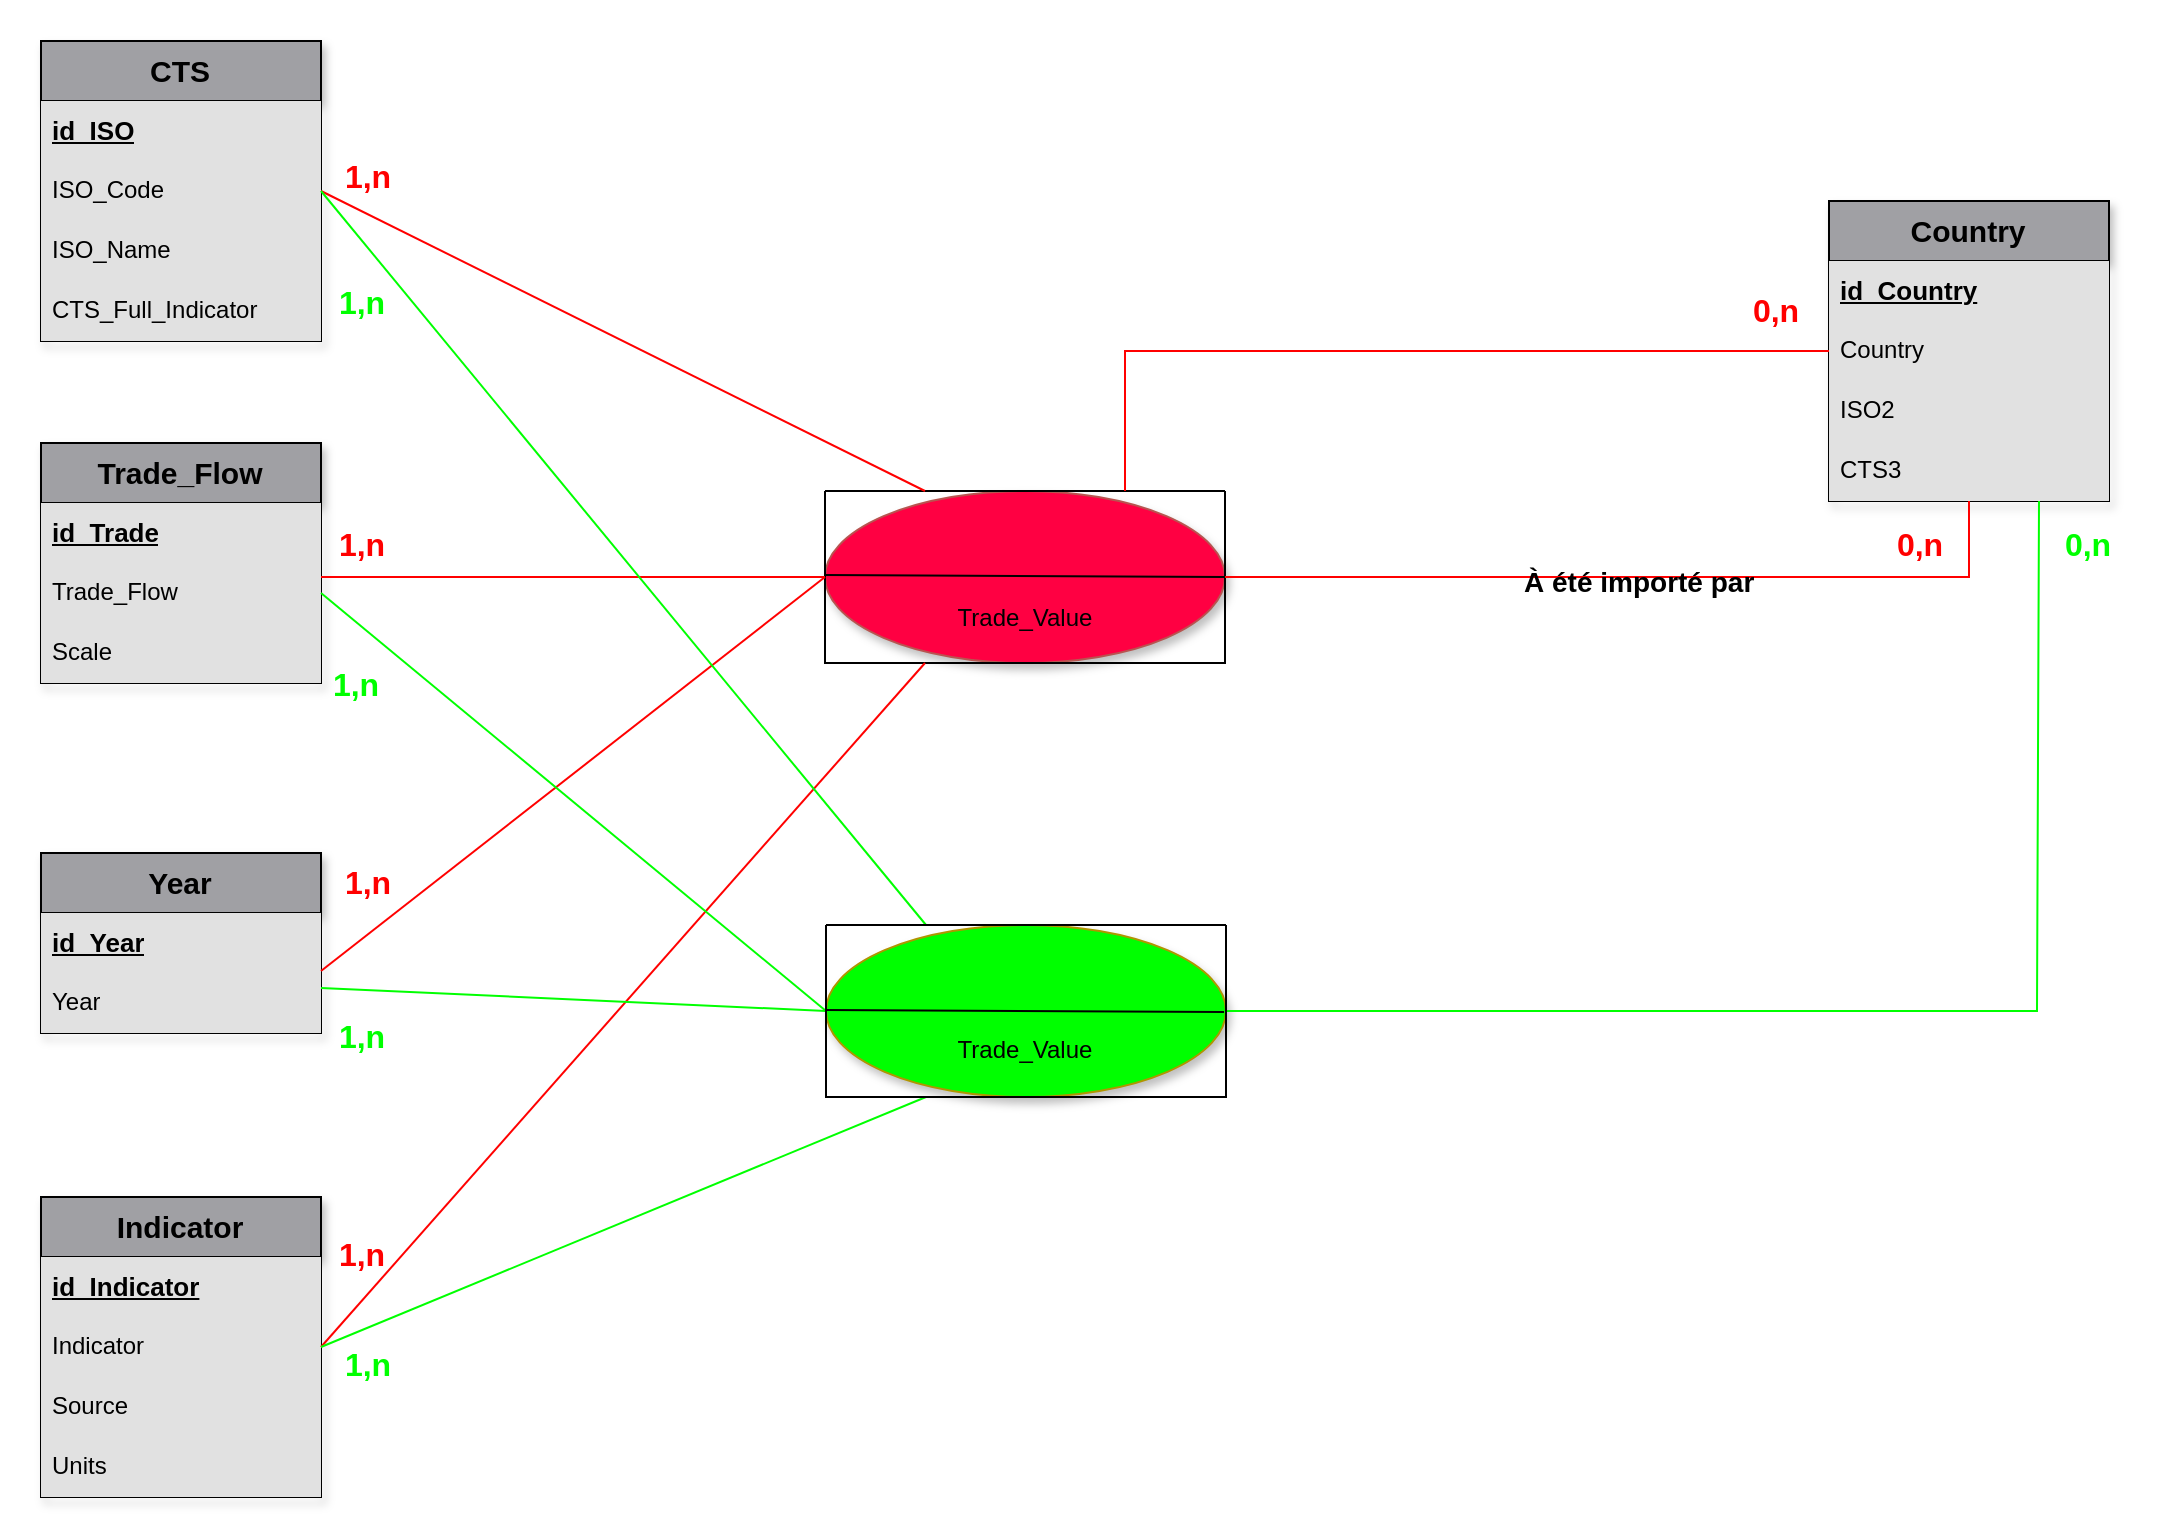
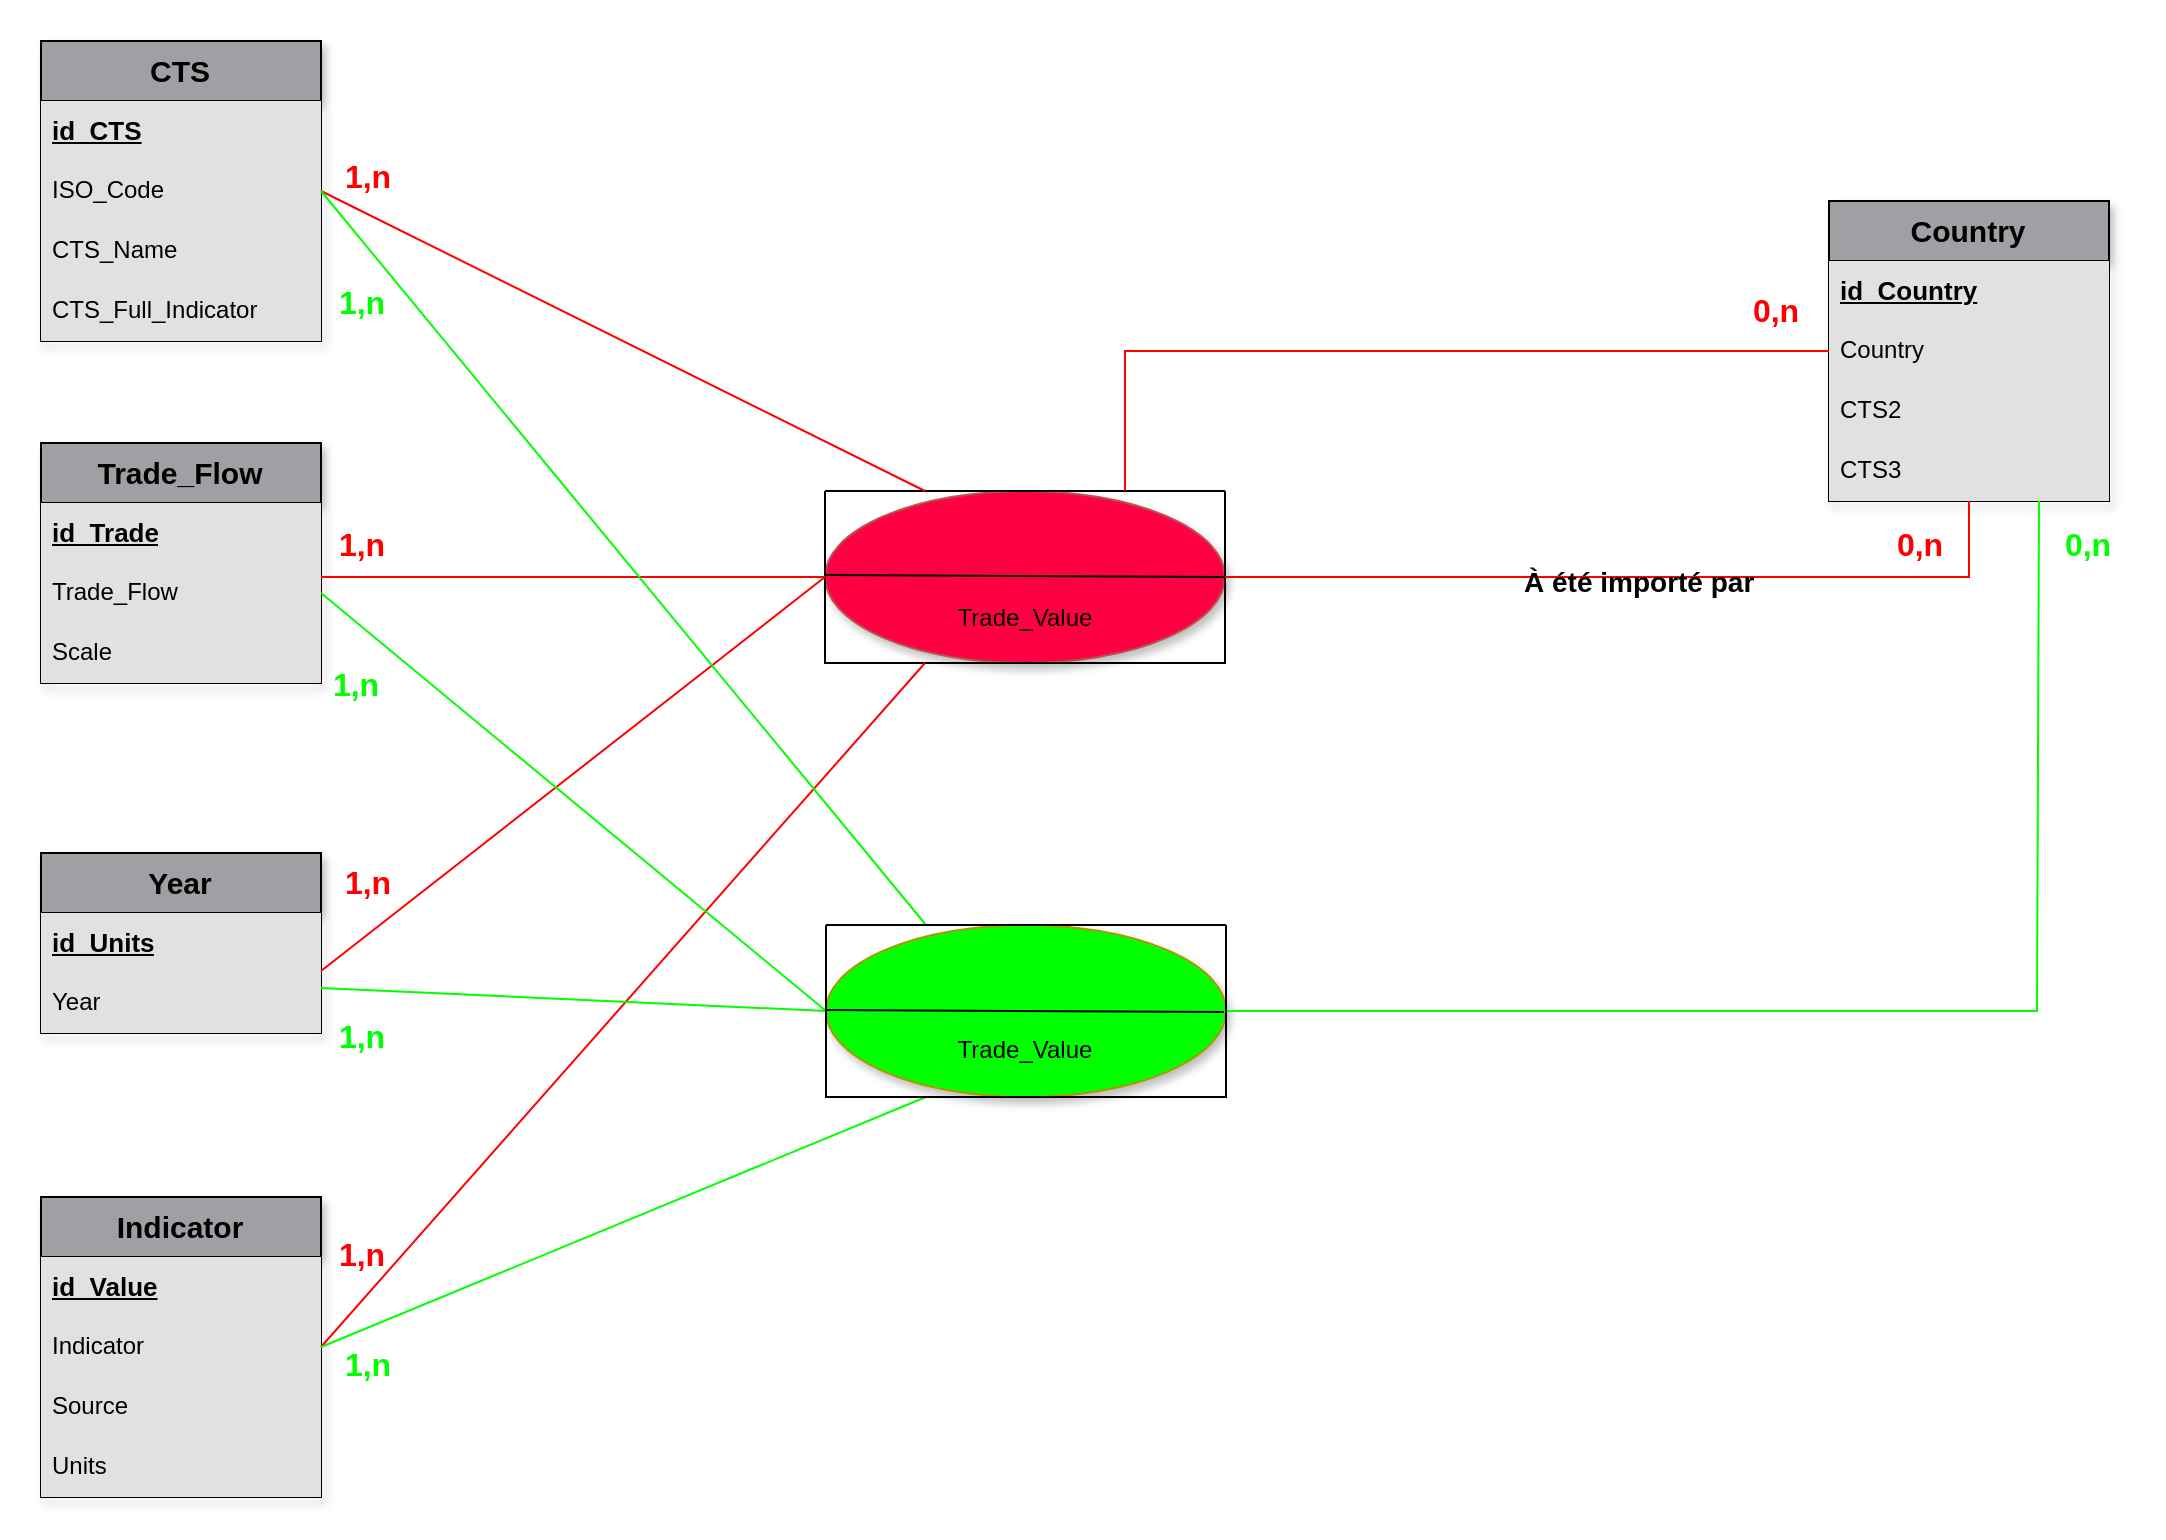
- <mxCell id="12" value="&lt;u&gt;&lt;b&gt;&lt;font style=&quot;font-size: 13px;&quot;&gt;id_ISO&lt;/font&gt;&lt;/b&gt;&lt;/u&gt;" style="text;strokeColor=none;fillColor=light-dark(#E1E1E1,#E1E1E1);align=left;verticalAlign=middle;spacingLeft=4;spacingRight=4;overflow=hidden;points=[[0,0.5],[1,0.5]];portConstraint=eastwest;rotatable=0;whiteSpace=wrap;html=1;fontColor=light-dark(#000000, #121212);" parent="11" vertex="1"><mxGeometry y="30" width="140" height="30" as="geometry" /></mxCell>
+ <mxCell id="12" value="&lt;u&gt;&lt;b&gt;&lt;font style=&quot;font-size: 13px;&quot;&gt;id_CTS&lt;/font&gt;&lt;/b&gt;&lt;/u&gt;" style="text;strokeColor=none;fillColor=light-dark(#E1E1E1,#E1E1E1);align=left;verticalAlign=middle;spacingLeft=4;spacingRight=4;overflow=hidden;points=[[0,0.5],[1,0.5]];portConstraint=eastwest;rotatable=0;whiteSpace=wrap;html=1;fontColor=light-dark(#000000, #121212);" parent="11" vertex="1"><mxGeometry y="30" width="140" height="30" as="geometry" /></mxCell>
- <mxCell id="14" value="ISO_Name" style="text;strokeColor=none;fillColor=light-dark(#E1E1E1,#E1E1E1);align=left;verticalAlign=middle;spacingLeft=4;spacingRight=4;overflow=hidden;points=[[0,0.5],[1,0.5]];portConstraint=eastwest;rotatable=0;whiteSpace=wrap;html=1;fontColor=light-dark(#000000, #121212);" parent="11" vertex="1"><mxGeometry y="90" width="140" height="30" as="geometry" /></mxCell>
+ <mxCell id="14" value="CTS_Name" style="text;strokeColor=none;fillColor=light-dark(#E1E1E1,#E1E1E1);align=left;verticalAlign=middle;spacingLeft=4;spacingRight=4;overflow=hidden;points=[[0,0.5],[1,0.5]];portConstraint=eastwest;rotatable=0;whiteSpace=wrap;html=1;fontColor=light-dark(#000000, #121212);" parent="11" vertex="1"><mxGeometry y="90" width="140" height="30" as="geometry" /></mxCell>
- <mxCell id="9" value="ISO2" style="text;strokeColor=none;fillColor=light-dark(#E1E1E1,#E1E1E1);align=left;verticalAlign=middle;spacingLeft=4;spacingRight=4;overflow=hidden;points=[[0,0.5],[1,0.5]];portConstraint=eastwest;rotatable=0;whiteSpace=wrap;html=1;fontColor=light-dark(#000000, #121212);" parent="6" vertex="1"><mxGeometry y="90" width="140" height="30" as="geometry" /></mxCell>
+ <mxCell id="9" value="CTS2" style="text;strokeColor=none;fillColor=light-dark(#E1E1E1,#E1E1E1);align=left;verticalAlign=middle;spacingLeft=4;spacingRight=4;overflow=hidden;points=[[0,0.5],[1,0.5]];portConstraint=eastwest;rotatable=0;whiteSpace=wrap;html=1;fontColor=light-dark(#000000, #121212);" parent="6" vertex="1"><mxGeometry y="90" width="140" height="30" as="geometry" /></mxCell>
- <mxCell id="26" value="&lt;font style=&quot;font-size: 13px;&quot;&gt;&lt;b&gt;&lt;u&gt;id_Year&lt;/u&gt;&lt;/b&gt;&lt;/font&gt;" style="text;strokeColor=none;fillColor=light-dark(#E1E1E1,#E1E1E1);align=left;verticalAlign=middle;spacingLeft=4;spacingRight=4;overflow=hidden;points=[[0,0.5],[1,0.5]];portConstraint=eastwest;rotatable=0;whiteSpace=wrap;html=1;fontColor=light-dark(#000000, #121212);" parent="25" vertex="1"><mxGeometry y="30" width="140" height="30" as="geometry" /></mxCell>
+ <mxCell id="26" value="&lt;font style=&quot;font-size: 13px;&quot;&gt;&lt;b&gt;&lt;u&gt;id_Units&lt;/u&gt;&lt;/b&gt;&lt;/font&gt;" style="text;strokeColor=none;fillColor=light-dark(#E1E1E1,#E1E1E1);align=left;verticalAlign=middle;spacingLeft=4;spacingRight=4;overflow=hidden;points=[[0,0.5],[1,0.5]];portConstraint=eastwest;rotatable=0;whiteSpace=wrap;html=1;fontColor=light-dark(#000000, #121212);" parent="25" vertex="1"><mxGeometry y="30" width="140" height="30" as="geometry" /></mxCell>
- <mxCell id="17" value="&lt;font style=&quot;font-size: 13px;&quot;&gt;&lt;b style=&quot;&quot;&gt;&lt;u&gt;id_Indicator&lt;/u&gt;&lt;/b&gt;&lt;/font&gt;" style="text;strokeColor=none;fillColor=light-dark(#E1E1E1,#E1E1E1);align=left;verticalAlign=middle;spacingLeft=4;spacingRight=4;overflow=hidden;points=[[0,0.5],[1,0.5]];portConstraint=eastwest;rotatable=0;whiteSpace=wrap;html=1;fontColor=light-dark(#000000, #121212);" parent="16" vertex="1"><mxGeometry y="30" width="140" height="30" as="geometry" /></mxCell>
+ <mxCell id="17" value="&lt;font style=&quot;font-size: 13px;&quot;&gt;&lt;b style=&quot;&quot;&gt;&lt;u&gt;id_Value&lt;/u&gt;&lt;/b&gt;&lt;/font&gt;" style="text;strokeColor=none;fillColor=light-dark(#E1E1E1,#E1E1E1);align=left;verticalAlign=middle;spacingLeft=4;spacingRight=4;overflow=hidden;points=[[0,0.5],[1,0.5]];portConstraint=eastwest;rotatable=0;whiteSpace=wrap;html=1;fontColor=light-dark(#000000, #121212);" parent="16" vertex="1"><mxGeometry y="30" width="140" height="30" as="geometry" /></mxCell>
